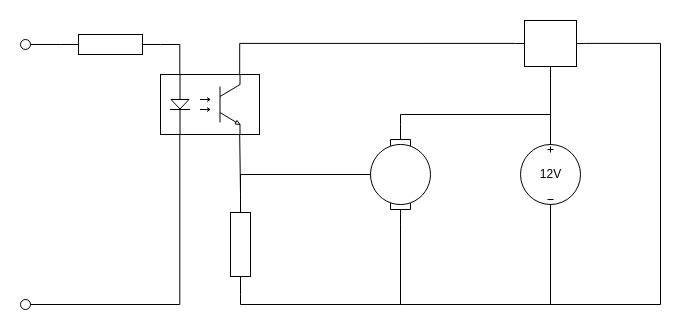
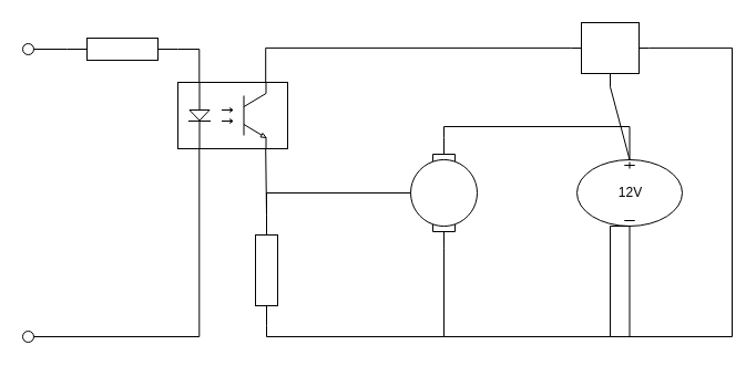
- <mxCell id="2" value="12V&lt;br&gt;" style="pointerEvents=1;verticalLabelPosition=middle;shadow=0;dashed=0;align=center;html=1;verticalAlign=middle;shape=mxgraph.electrical.signal_sources.dc_source_3;labelPosition=center;" vertex="1" parent="1"><mxGeometry x="520" y="144" width="60" height="60" as="geometry" /></mxCell>
+ <mxCell id="2" value="12V&lt;br&gt;" style="pointerEvents=1;verticalLabelPosition=middle;shadow=0;dashed=0;align=center;html=1;verticalAlign=middle;shape=mxgraph.electrical.signal_sources.dc_source_3;labelPosition=center;" vertex="1" parent="1"><mxGeometry x="520" y="144" width="95" height="60" as="geometry" /></mxCell>
